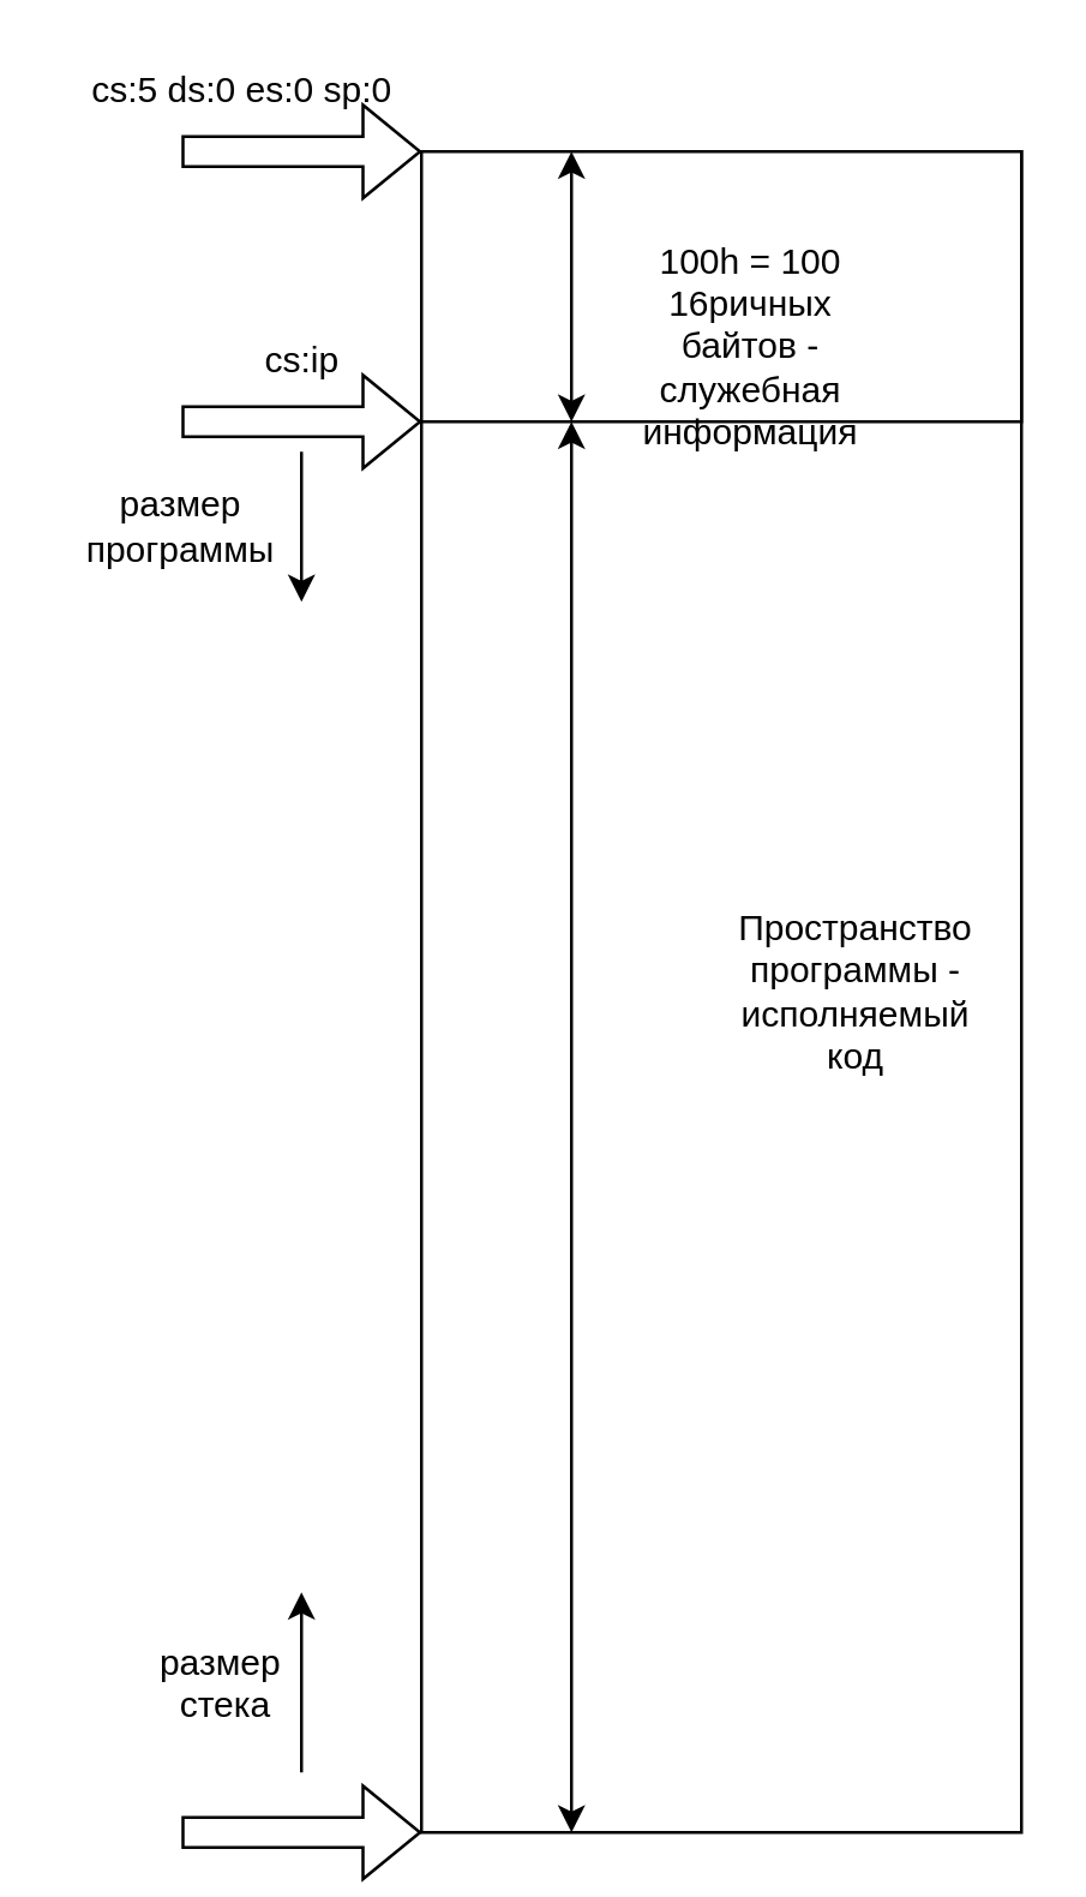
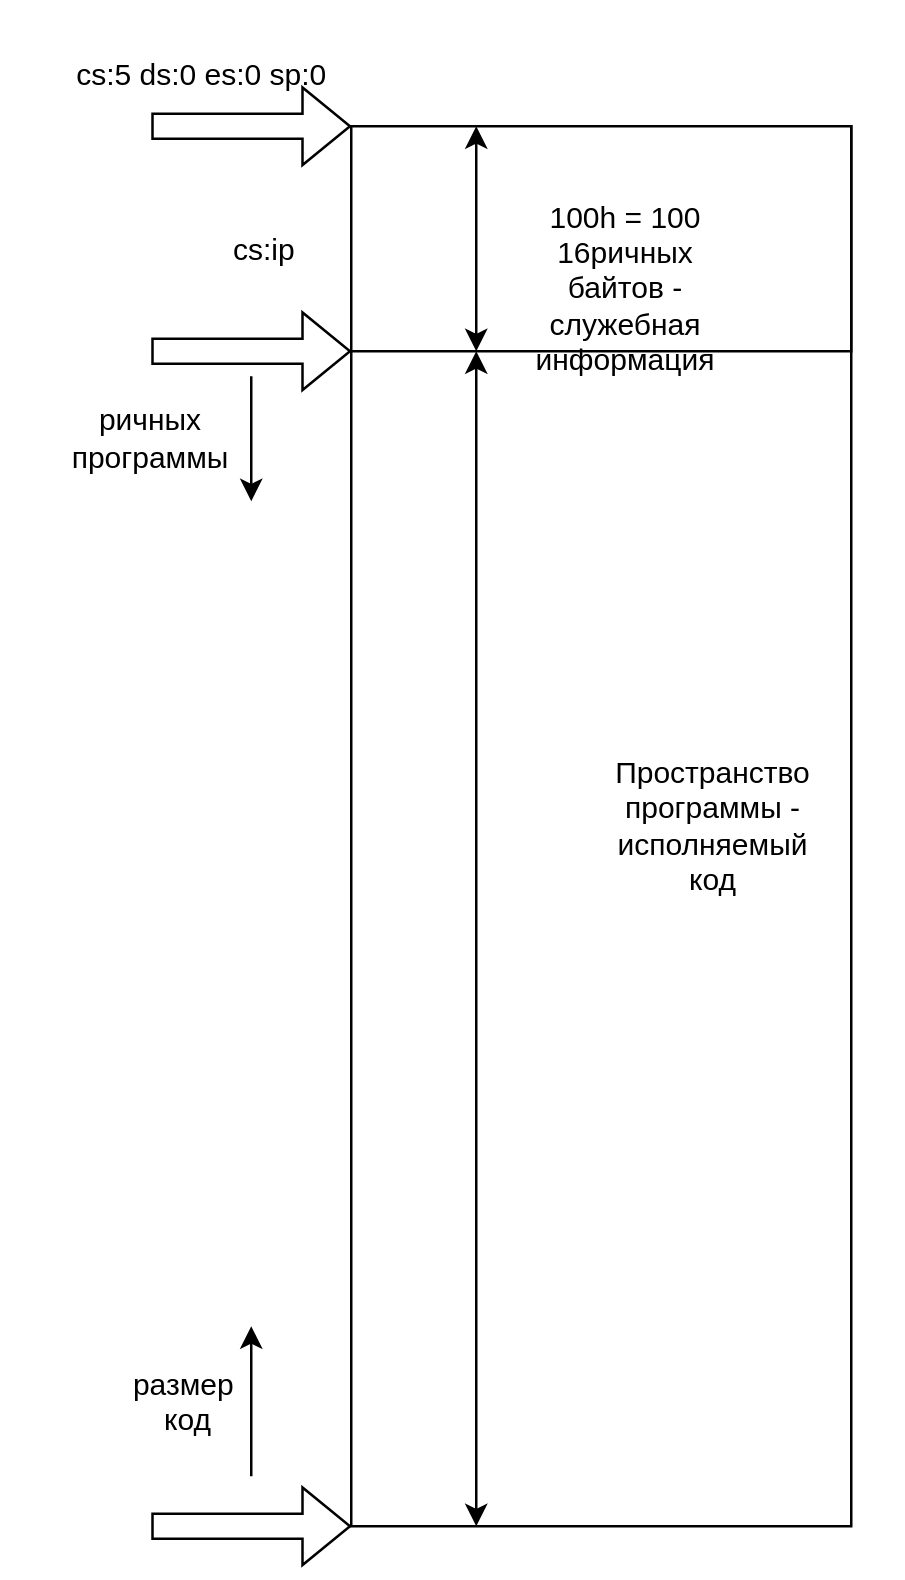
- <mxCell id="10" value="cs:ip" style="text;html=1;align=center;verticalAlign=middle;resizable=0;points=[];autosize=1;strokeColor=none;fillColor=none;" vertex="1" parent="1"><mxGeometry x="80" y="110" width="40" height="20" as="geometry" /></mxCell>
+ <mxCell id="10" value="cs:ip" style="text;html=1;align=center;verticalAlign=middle;resizable=0;points=[];autosize=1;strokeColor=none;fillColor=none;" vertex="1" parent="1"><mxGeometry x="85" y="90" width="40" height="20" as="geometry" /></mxCell>
- <mxCell id="11" value="размер&lt;br&gt;программы" style="text;html=1;strokeColor=none;fillColor=none;align=center;verticalAlign=middle;whiteSpace=wrap;rounded=0;" vertex="1" parent="1"><mxGeometry x="30" y="160" width="60" height="30" as="geometry" /></mxCell>
+ <mxCell id="11" value="ричных&lt;br&gt;программы" style="text;html=1;strokeColor=none;fillColor=none;align=center;verticalAlign=middle;whiteSpace=wrap;rounded=0;" vertex="1" parent="1"><mxGeometry x="30" y="160" width="60" height="30" as="geometry" /></mxCell>
- <mxCell id="12" value="&lt;div&gt;&lt;span&gt;&lt;font face=&quot;helvetica&quot;&gt;размер&amp;nbsp;&lt;/font&gt;&lt;/span&gt;&lt;/div&gt;&lt;div&gt;&lt;span&gt;&lt;font face=&quot;helvetica&quot;&gt;стека&lt;/font&gt;&lt;/span&gt;&lt;/div&gt;" style="text;whiteSpace=wrap;html=1;align=center;" vertex="1" parent="1"><mxGeometry x="30" y="540" width="90" height="40" as="geometry" /></mxCell>
+ <mxCell id="12" value="&lt;div&gt;&lt;span&gt;&lt;font face=&quot;helvetica&quot;&gt;размер&amp;nbsp;&lt;/font&gt;&lt;/span&gt;&lt;/div&gt;&lt;div&gt;&lt;span&gt;&lt;font face=&quot;helvetica&quot;&gt;код&lt;/font&gt;&lt;/span&gt;&lt;/div&gt;" style="text;whiteSpace=wrap;html=1;align=center;" vertex="1" parent="1"><mxGeometry x="30" y="540" width="90" height="40" as="geometry" /></mxCell>
